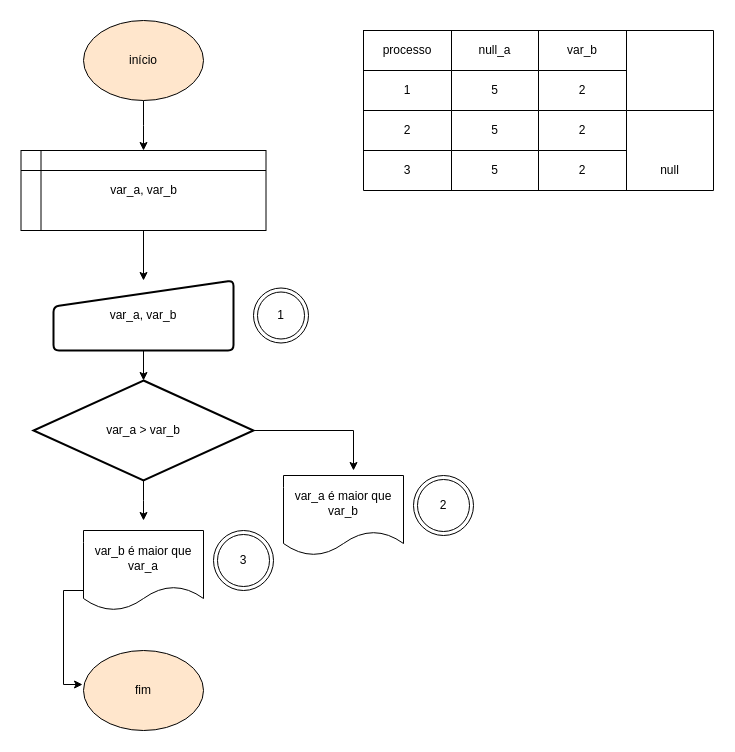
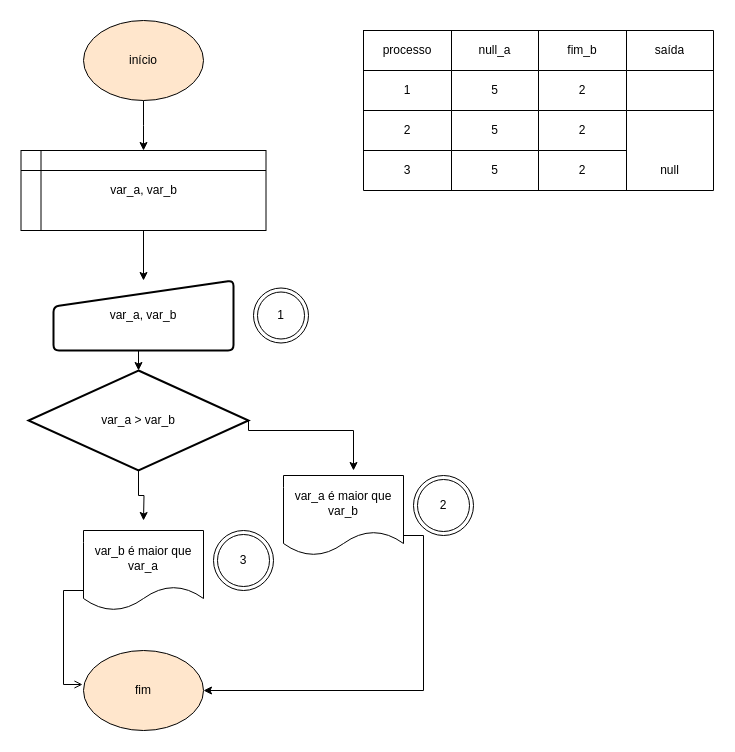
- <mxCell id="20" value="var_b" style="shape=partialRectangle;html=1;whiteSpace=wrap;connectable=0;fillColor=none;top=0;left=0;bottom=0;right=0;overflow=hidden;" vertex="1" parent="17"><mxGeometry x="175" width="88" height="40" as="geometry" /></mxCell>
+ <mxCell id="20" value="fim_b" style="shape=partialRectangle;html=1;whiteSpace=wrap;connectable=0;fillColor=none;top=0;left=0;bottom=0;right=0;overflow=hidden;" vertex="1" parent="17"><mxGeometry x="175" width="88" height="40" as="geometry" /></mxCell>
+ <mxCell id="21" value="saída" style="shape=partialRectangle;html=1;whiteSpace=wrap;connectable=0;fillColor=none;top=0;left=0;bottom=0;right=0;overflow=hidden;" vertex="1" parent="17"><mxGeometry x="263" width="87" height="40" as="geometry" /></mxCell>
- <mxCell id="10" value="var_a &amp;gt; var_b" style="strokeWidth=2;html=1;shape=mxgraph.flowchart.decision;whiteSpace=wrap;" vertex="1" parent="1"><mxGeometry x="33" y="380" width="220" height="100" as="geometry" /></mxCell>
+ <mxCell id="10" value="var_a &amp;gt; var_b" style="strokeWidth=2;html=1;shape=mxgraph.flowchart.decision;whiteSpace=wrap;" vertex="1" parent="1"><mxGeometry x="28" y="370" width="220" height="100" as="geometry" /></mxCell>
- <mxCell id="14" style="edgeStyle=orthogonalEdgeStyle;rounded=0;orthogonalLoop=1;jettySize=auto;html=1;exitX=0;exitY=0.75;exitDx=0;exitDy=0;entryX=-0.008;entryY=0.425;entryDx=0;entryDy=0;entryPerimeter=0;" edge="1" parent="1" source="15" target="13"><mxGeometry relative="1" as="geometry" /></mxCell>
+ <mxCell id="14" style="edgeStyle=orthogonalEdgeStyle;rounded=0;orthogonalLoop=1;jettySize=auto;html=1;exitX=0;exitY=0.75;exitDx=0;exitDy=0;entryX=-0.008;entryY=0.425;entryDx=0;entryDy=0;entryPerimeter=0;endArrow=open;" edge="1" parent="1" source="15" target="13"><mxGeometry relative="1" as="geometry" /></mxCell>
+ <mxCell id="11" style="edgeStyle=orthogonalEdgeStyle;rounded=0;orthogonalLoop=1;jettySize=auto;html=1;exitX=1;exitY=0.75;exitDx=0;exitDy=0;entryX=1;entryY=0.5;entryDx=0;entryDy=0;" edge="1" parent="1" source="12" target="13"><mxGeometry relative="1" as="geometry"><mxPoint x="243" y="650" as="targetPoint" /><Array as="points"><mxPoint x="423" y="535" /><mxPoint x="423" y="690" /></Array></mxGeometry></mxCell>
